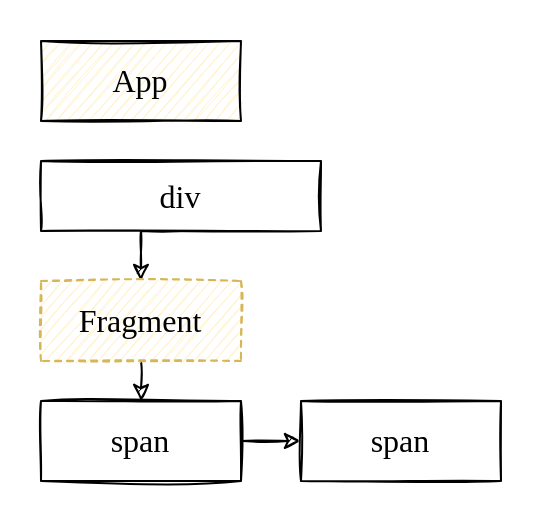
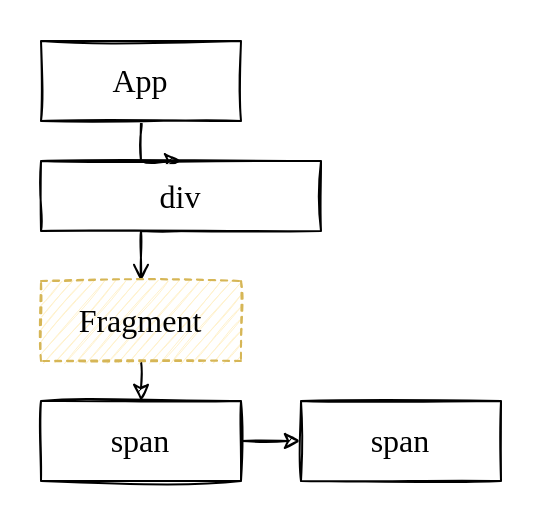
- <mxCell id="3" value="App" style="rounded=0;whiteSpace=wrap;html=1;sketch=1;fontSize=16;fontFamily=Comic Sans MS;fillColor=#fff2cc;" vertex="1" parent="1"><mxGeometry x="20" y="20" width="100" height="40" as="geometry" /></mxCell>
+ <mxCell id="3" value="App" style="rounded=0;whiteSpace=wrap;html=1;sketch=1;fontSize=16;fontFamily=Comic Sans MS;" vertex="1" parent="1"><mxGeometry x="20" y="20" width="100" height="40" as="geometry" /></mxCell>
+ <mxCell id="2" style="edgeStyle=orthogonalEdgeStyle;rounded=0;orthogonalLoop=1;jettySize=auto;html=1;exitX=0.5;exitY=1;exitDx=0;exitDy=0;fontFamily=Comic Sans MS;fontSize=16;sketch=1;" edge="1" parent="1" source="3" target="5"><mxGeometry relative="1" as="geometry" /></mxCell>
- <mxCell id="4" style="edgeStyle=orthogonalEdgeStyle;rounded=0;orthogonalLoop=1;jettySize=auto;html=1;exitX=0.5;exitY=1;exitDx=0;exitDy=0;entryX=0.5;entryY=0;entryDx=0;entryDy=0;fontFamily=Comic Sans MS;fontSize=16;sketch=1;" edge="1" parent="1" source="5" target="7"><mxGeometry relative="1" as="geometry" /></mxCell>
+ <mxCell id="4" style="edgeStyle=orthogonalEdgeStyle;rounded=0;orthogonalLoop=1;jettySize=auto;html=1;exitX=0.5;exitY=1;exitDx=0;exitDy=0;entryX=0.5;entryY=0;entryDx=0;entryDy=0;fontFamily=Comic Sans MS;fontSize=16;sketch=1;endArrow=open;" edge="1" parent="1" source="5" target="7"><mxGeometry relative="1" as="geometry" /></mxCell>
